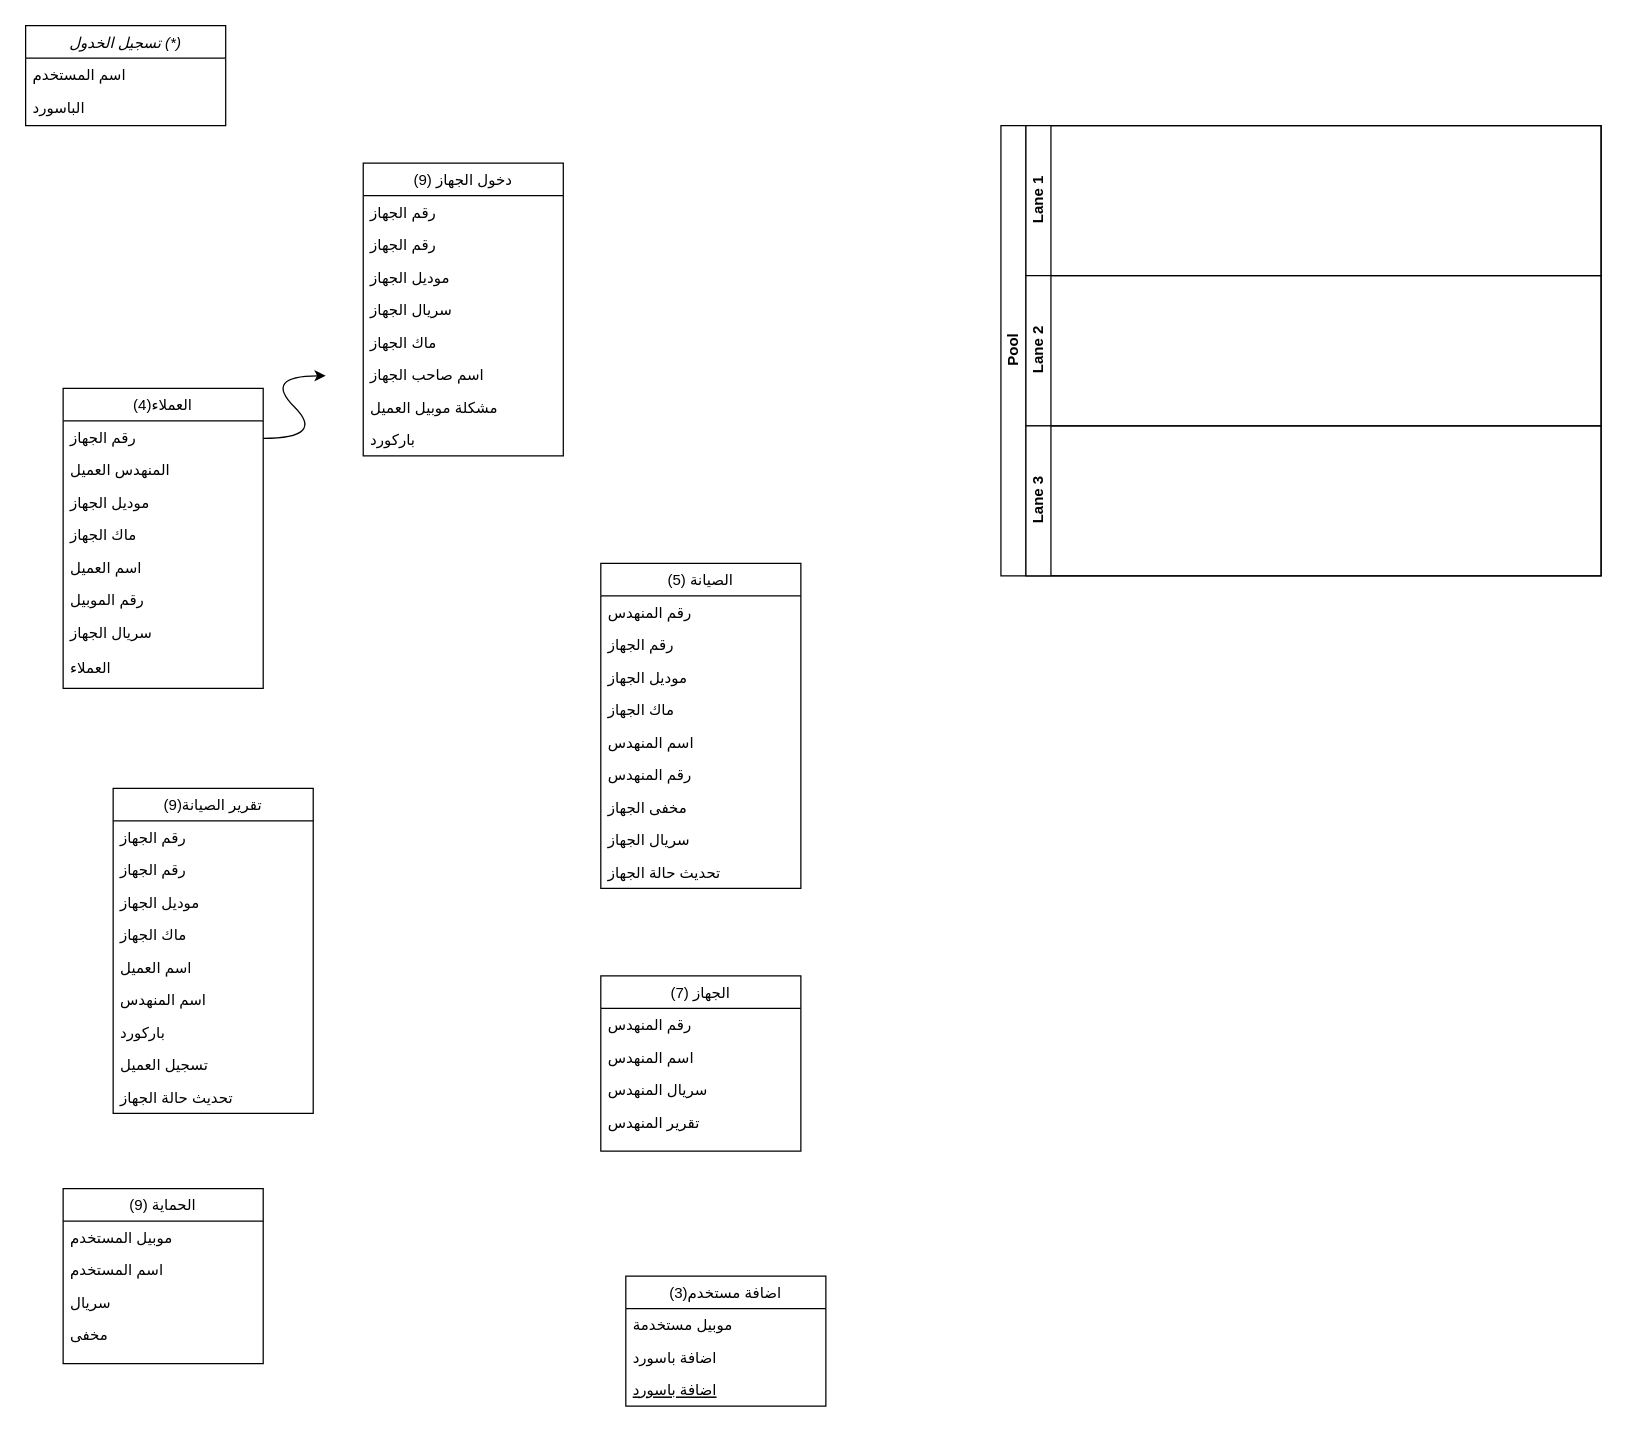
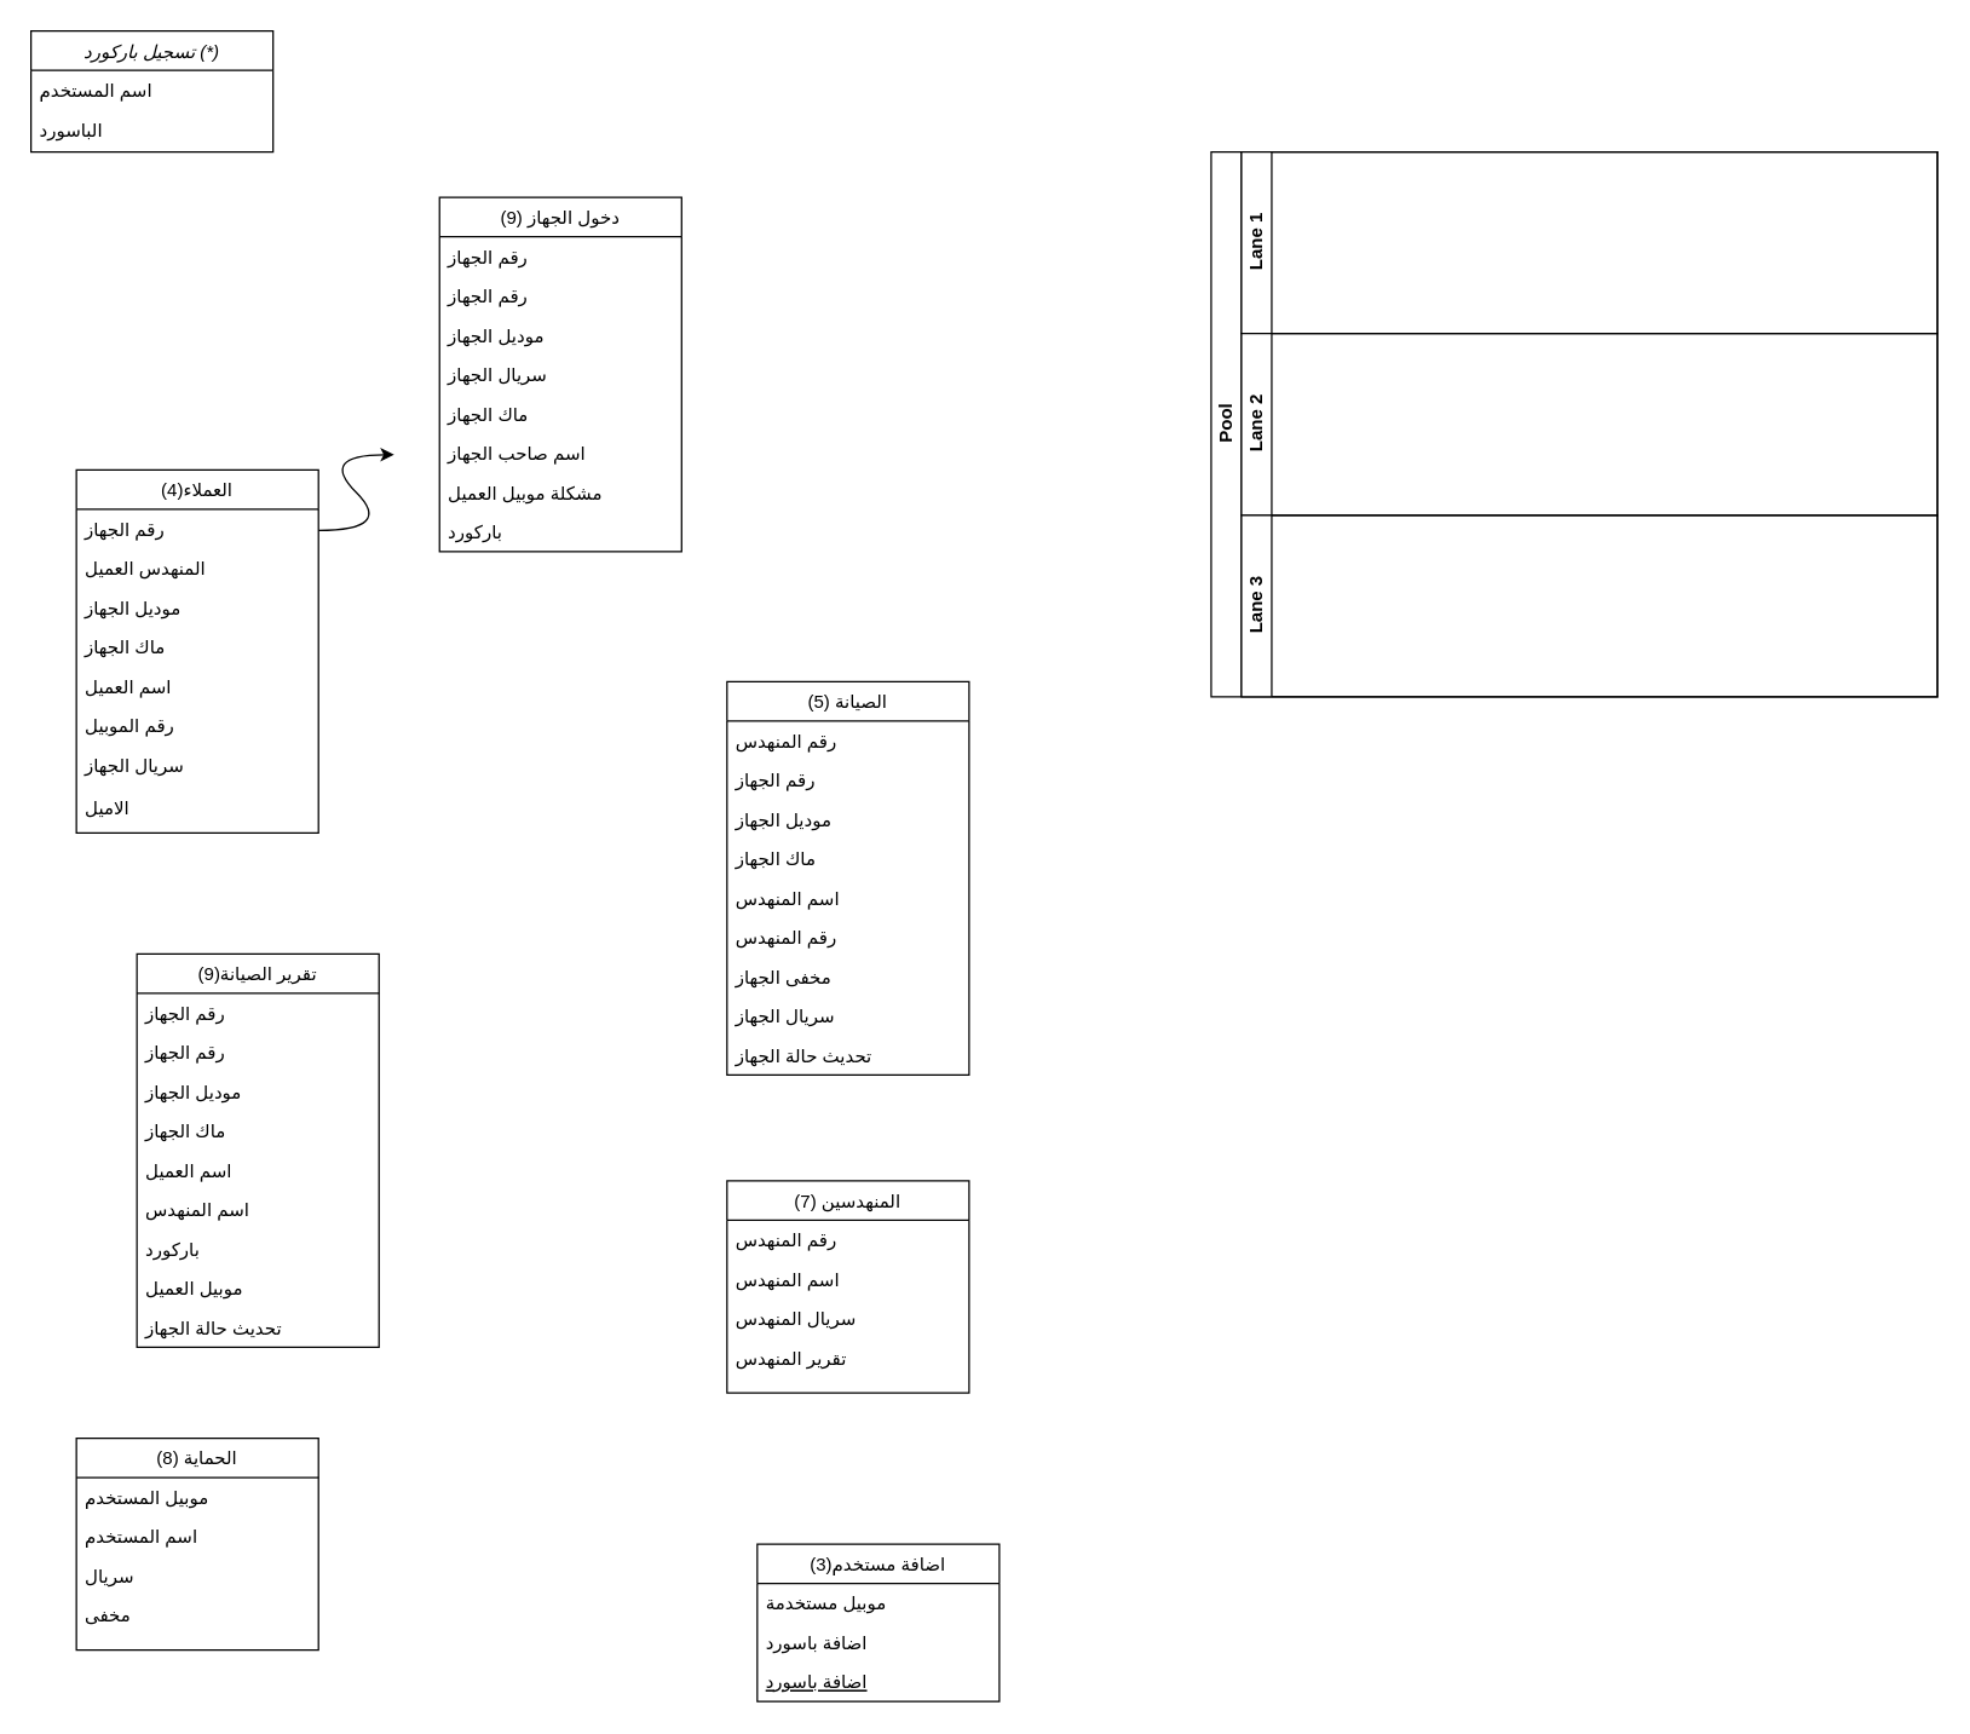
- <mxCell id="2" value="تسجيل الخدول (*)" style="swimlane;fontStyle=2;align=center;verticalAlign=top;childLayout=stackLayout;horizontal=1;startSize=26;horizontalStack=0;resizeParent=1;resizeLast=0;collapsible=1;marginBottom=0;rounded=0;shadow=0;strokeWidth=1;" parent="1" vertex="1"><mxGeometry x="20" y="20" width="160" height="80" as="geometry"><mxRectangle x="230" y="140" width="160" height="26" as="alternateBounds" /></mxGeometry></mxCell>
+ <mxCell id="2" value="تسجيل باركورد (*)" style="swimlane;fontStyle=2;align=center;verticalAlign=top;childLayout=stackLayout;horizontal=1;startSize=26;horizontalStack=0;resizeParent=1;resizeLast=0;collapsible=1;marginBottom=0;rounded=0;shadow=0;strokeWidth=1;" parent="1" vertex="1"><mxGeometry x="20" y="20" width="160" height="80" as="geometry"><mxRectangle x="230" y="140" width="160" height="26" as="alternateBounds" /></mxGeometry></mxCell>
- <mxCell id="17" value="العملاء " style="text;align=left;verticalAlign=top;spacingLeft=4;spacingRight=4;overflow=hidden;rotatable=0;points=[[0,0.5],[1,0.5]];portConstraint=eastwest;" vertex="1" parent="9"><mxGeometry y="210" width="160" height="26" as="geometry" /></mxCell>
+ <mxCell id="17" value="الاميل " style="text;align=left;verticalAlign=top;spacingLeft=4;spacingRight=4;overflow=hidden;rotatable=0;points=[[0,0.5],[1,0.5]];portConstraint=eastwest;" vertex="1" parent="9"><mxGeometry y="210" width="160" height="26" as="geometry" /></mxCell>
- <mxCell id="47" value="الجهاز (7)" style="swimlane;fontStyle=0;align=center;verticalAlign=top;childLayout=stackLayout;horizontal=1;startSize=26;horizontalStack=0;resizeParent=1;resizeLast=0;collapsible=1;marginBottom=0;rounded=0;shadow=0;strokeWidth=1;" vertex="1" parent="1"><mxGeometry x="480" y="780" width="160" height="140" as="geometry"><mxRectangle x="540" y="694" width="160" height="26" as="alternateBounds" /></mxGeometry></mxCell>
+ <mxCell id="47" value="المنهدسين (7)" style="swimlane;fontStyle=0;align=center;verticalAlign=top;childLayout=stackLayout;horizontal=1;startSize=26;horizontalStack=0;resizeParent=1;resizeLast=0;collapsible=1;marginBottom=0;rounded=0;shadow=0;strokeWidth=1;" vertex="1" parent="1"><mxGeometry x="480" y="780" width="160" height="140" as="geometry"><mxRectangle x="540" y="694" width="160" height="26" as="alternateBounds" /></mxGeometry></mxCell>
- <mxCell id="45" value="تسجيل العميل " style="text;align=left;verticalAlign=top;spacingLeft=4;spacingRight=4;overflow=hidden;rotatable=0;points=[[0,0.5],[1,0.5]];portConstraint=eastwest;rounded=0;shadow=0;html=0;" vertex="1" parent="37"><mxGeometry y="208" width="160" height="26" as="geometry" /></mxCell>
+ <mxCell id="45" value="موبيل العميل " style="text;align=left;verticalAlign=top;spacingLeft=4;spacingRight=4;overflow=hidden;rotatable=0;points=[[0,0.5],[1,0.5]];portConstraint=eastwest;rounded=0;shadow=0;html=0;" vertex="1" parent="37"><mxGeometry y="208" width="160" height="26" as="geometry" /></mxCell>
- <mxCell id="52" value="الحماية (9)" style="swimlane;fontStyle=0;align=center;verticalAlign=top;childLayout=stackLayout;horizontal=1;startSize=26;horizontalStack=0;resizeParent=1;resizeLast=0;collapsible=1;marginBottom=0;rounded=0;shadow=0;strokeWidth=1;" vertex="1" parent="1"><mxGeometry x="50" y="950" width="160" height="140" as="geometry"><mxRectangle x="540" y="694" width="160" height="26" as="alternateBounds" /></mxGeometry></mxCell>
+ <mxCell id="52" value="الحماية (8)" style="swimlane;fontStyle=0;align=center;verticalAlign=top;childLayout=stackLayout;horizontal=1;startSize=26;horizontalStack=0;resizeParent=1;resizeLast=0;collapsible=1;marginBottom=0;rounded=0;shadow=0;strokeWidth=1;" vertex="1" parent="1"><mxGeometry x="50" y="950" width="160" height="140" as="geometry"><mxRectangle x="540" y="694" width="160" height="26" as="alternateBounds" /></mxGeometry></mxCell>
